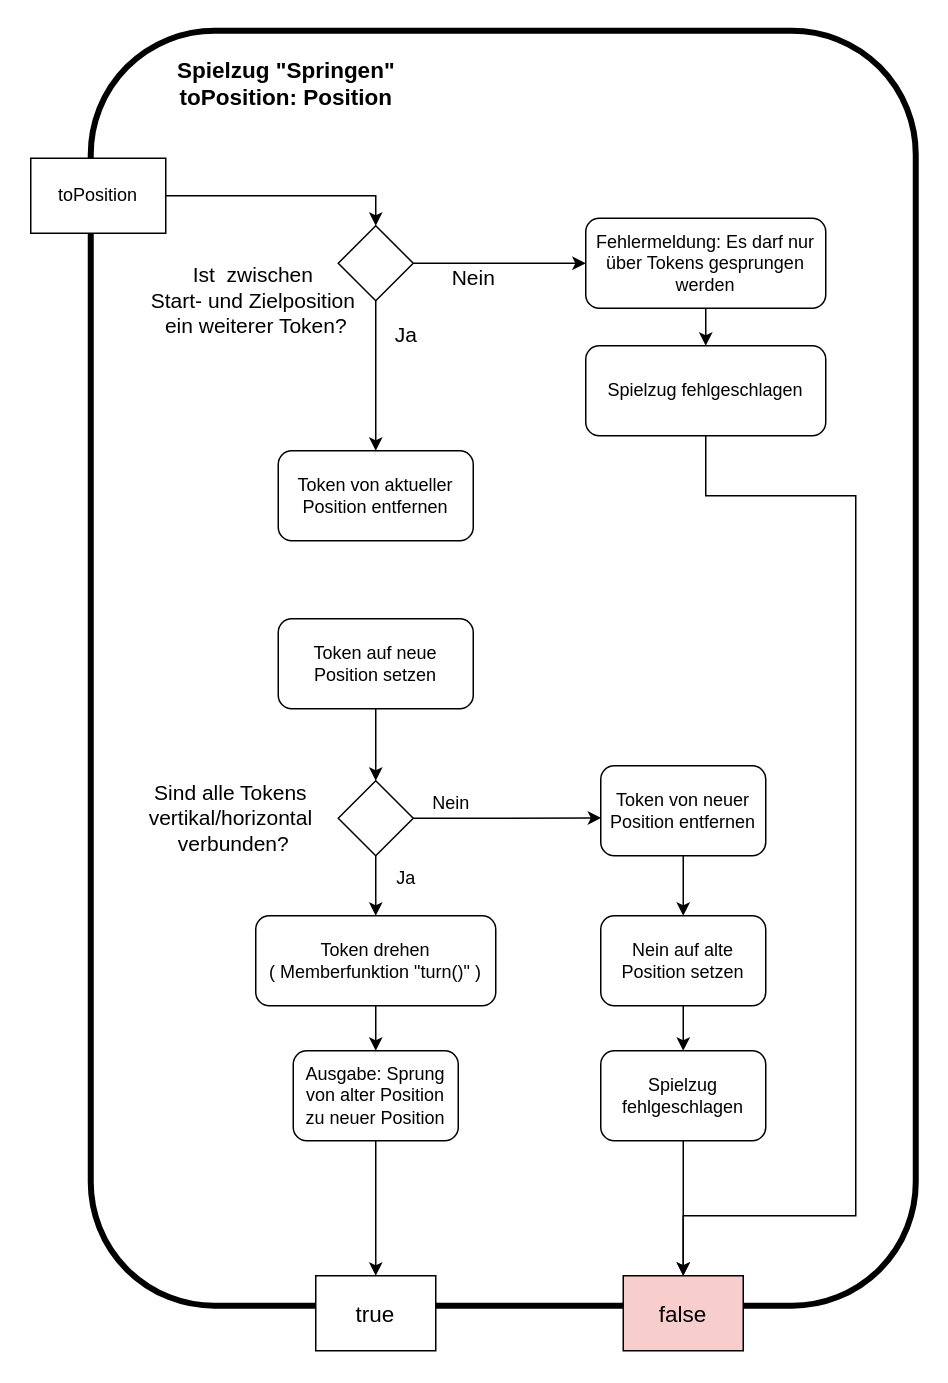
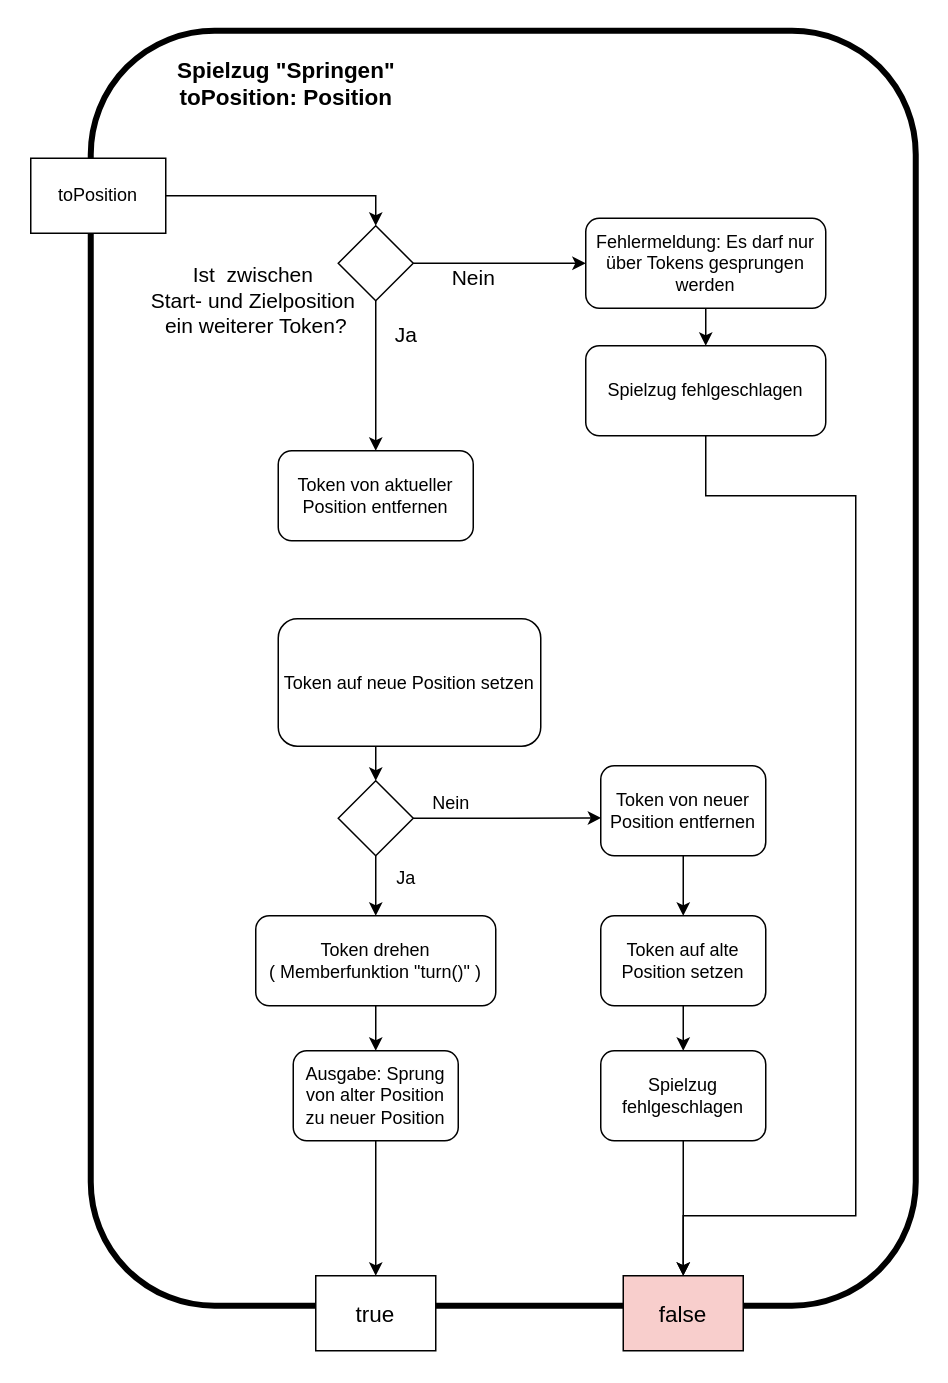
- <mxCell id="5" value="Token auf neue Position setzen" style="rounded=1;whiteSpace=wrap;html=1;" parent="1" vertex="1"><mxGeometry x="185" y="412" width="130" height="60" as="geometry" /></mxCell>
+ <mxCell id="5" value="Token auf neue Position setzen" style="rounded=1;whiteSpace=wrap;html=1;" parent="1" vertex="1"><mxGeometry x="185" y="412" width="175" height="85" as="geometry" /></mxCell>
- <mxCell id="8" value="&lt;div style=&quot;font-size: 14px;&quot;&gt;&lt;font style=&quot;font-size: 14px;&quot;&gt;Sind alle Tokens&amp;nbsp;&lt;/font&gt;&lt;/div&gt;&lt;div style=&quot;font-size: 14px;&quot;&gt;&lt;font style=&quot;font-size: 14px;&quot;&gt;vertikal/horizontal&amp;nbsp;&lt;/font&gt;&lt;/div&gt;&lt;div style=&quot;font-size: 14px;&quot;&gt;&lt;font style=&quot;font-size: 14px;&quot;&gt;verbunden?&lt;/font&gt;&lt;/div&gt;" style="text;html=1;align=center;verticalAlign=middle;resizable=0;points=[];autosize=1;strokeColor=none;fillColor=none;" parent="1" vertex="1"><mxGeometry x="85" y="515" width="140" height="60" as="geometry" /></mxCell>
- <mxCell id="12" value="Nein auf alte Position setzen" style="rounded=1;whiteSpace=wrap;html=1;" parent="1" vertex="1"><mxGeometry x="400" y="610" width="110" height="60" as="geometry" /></mxCell>
+ <mxCell id="12" value="Token auf alte Position setzen" style="rounded=1;whiteSpace=wrap;html=1;" parent="1" vertex="1"><mxGeometry x="400" y="610" width="110" height="60" as="geometry" /></mxCell>
